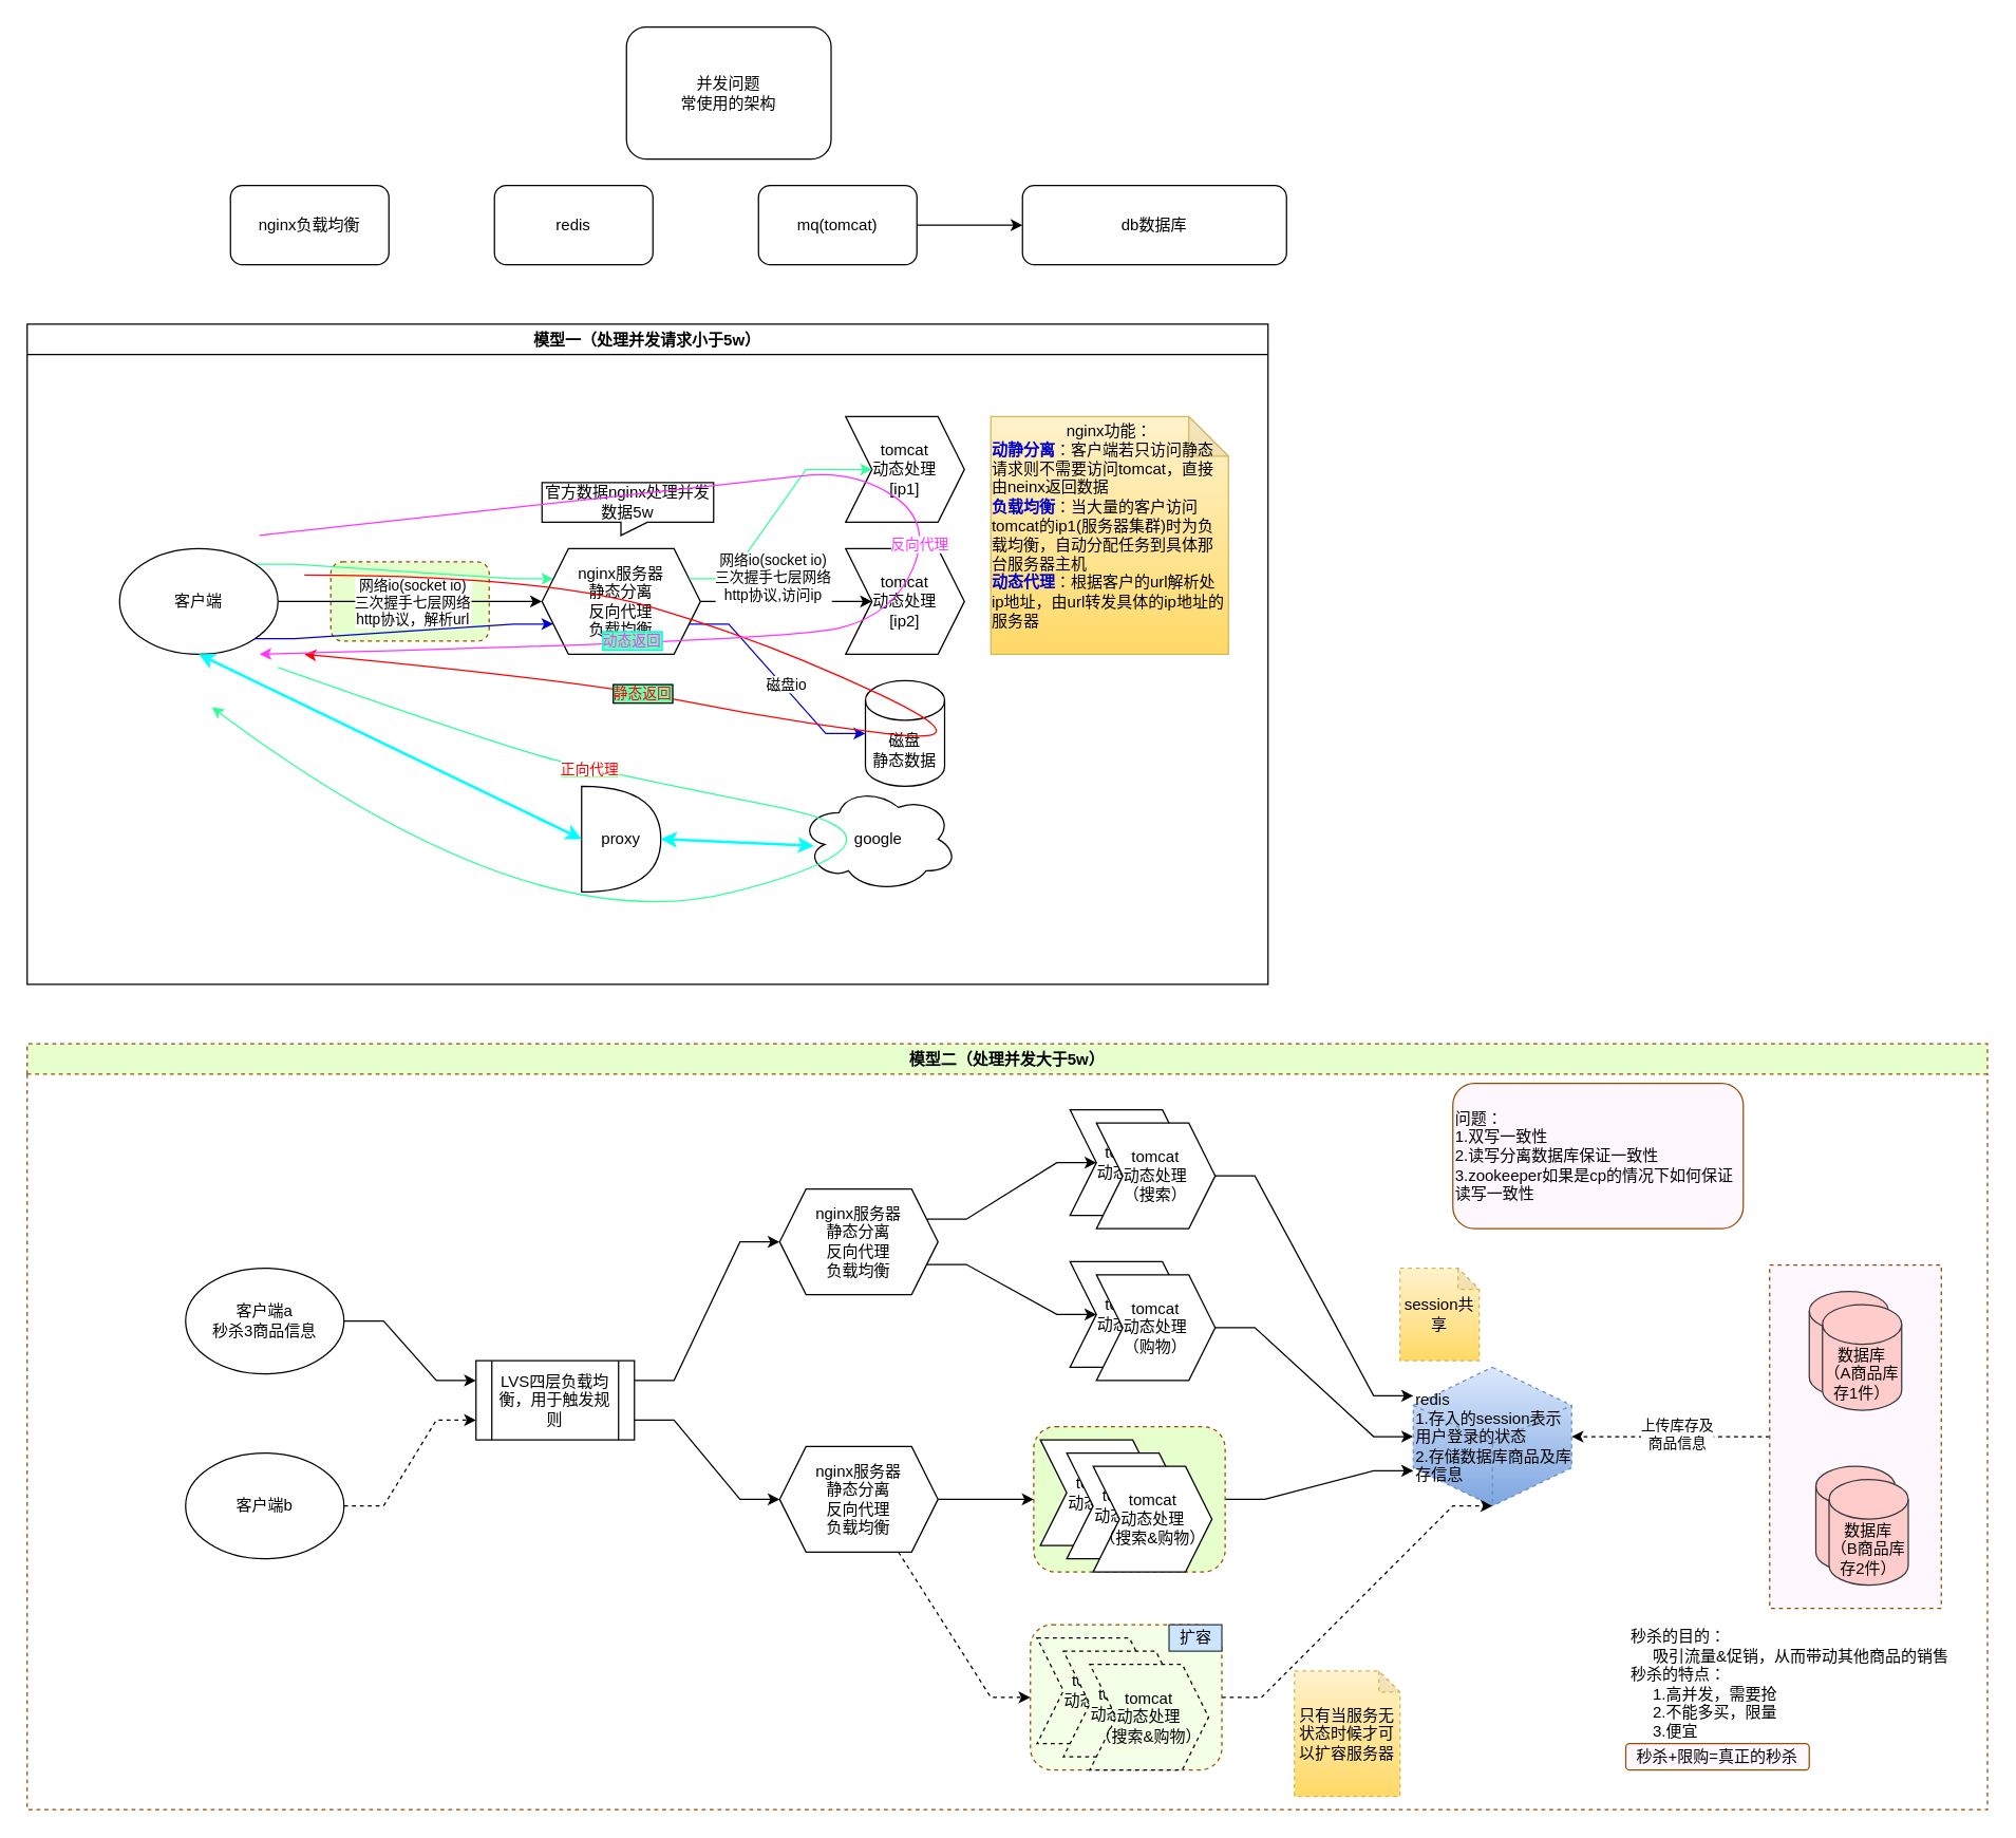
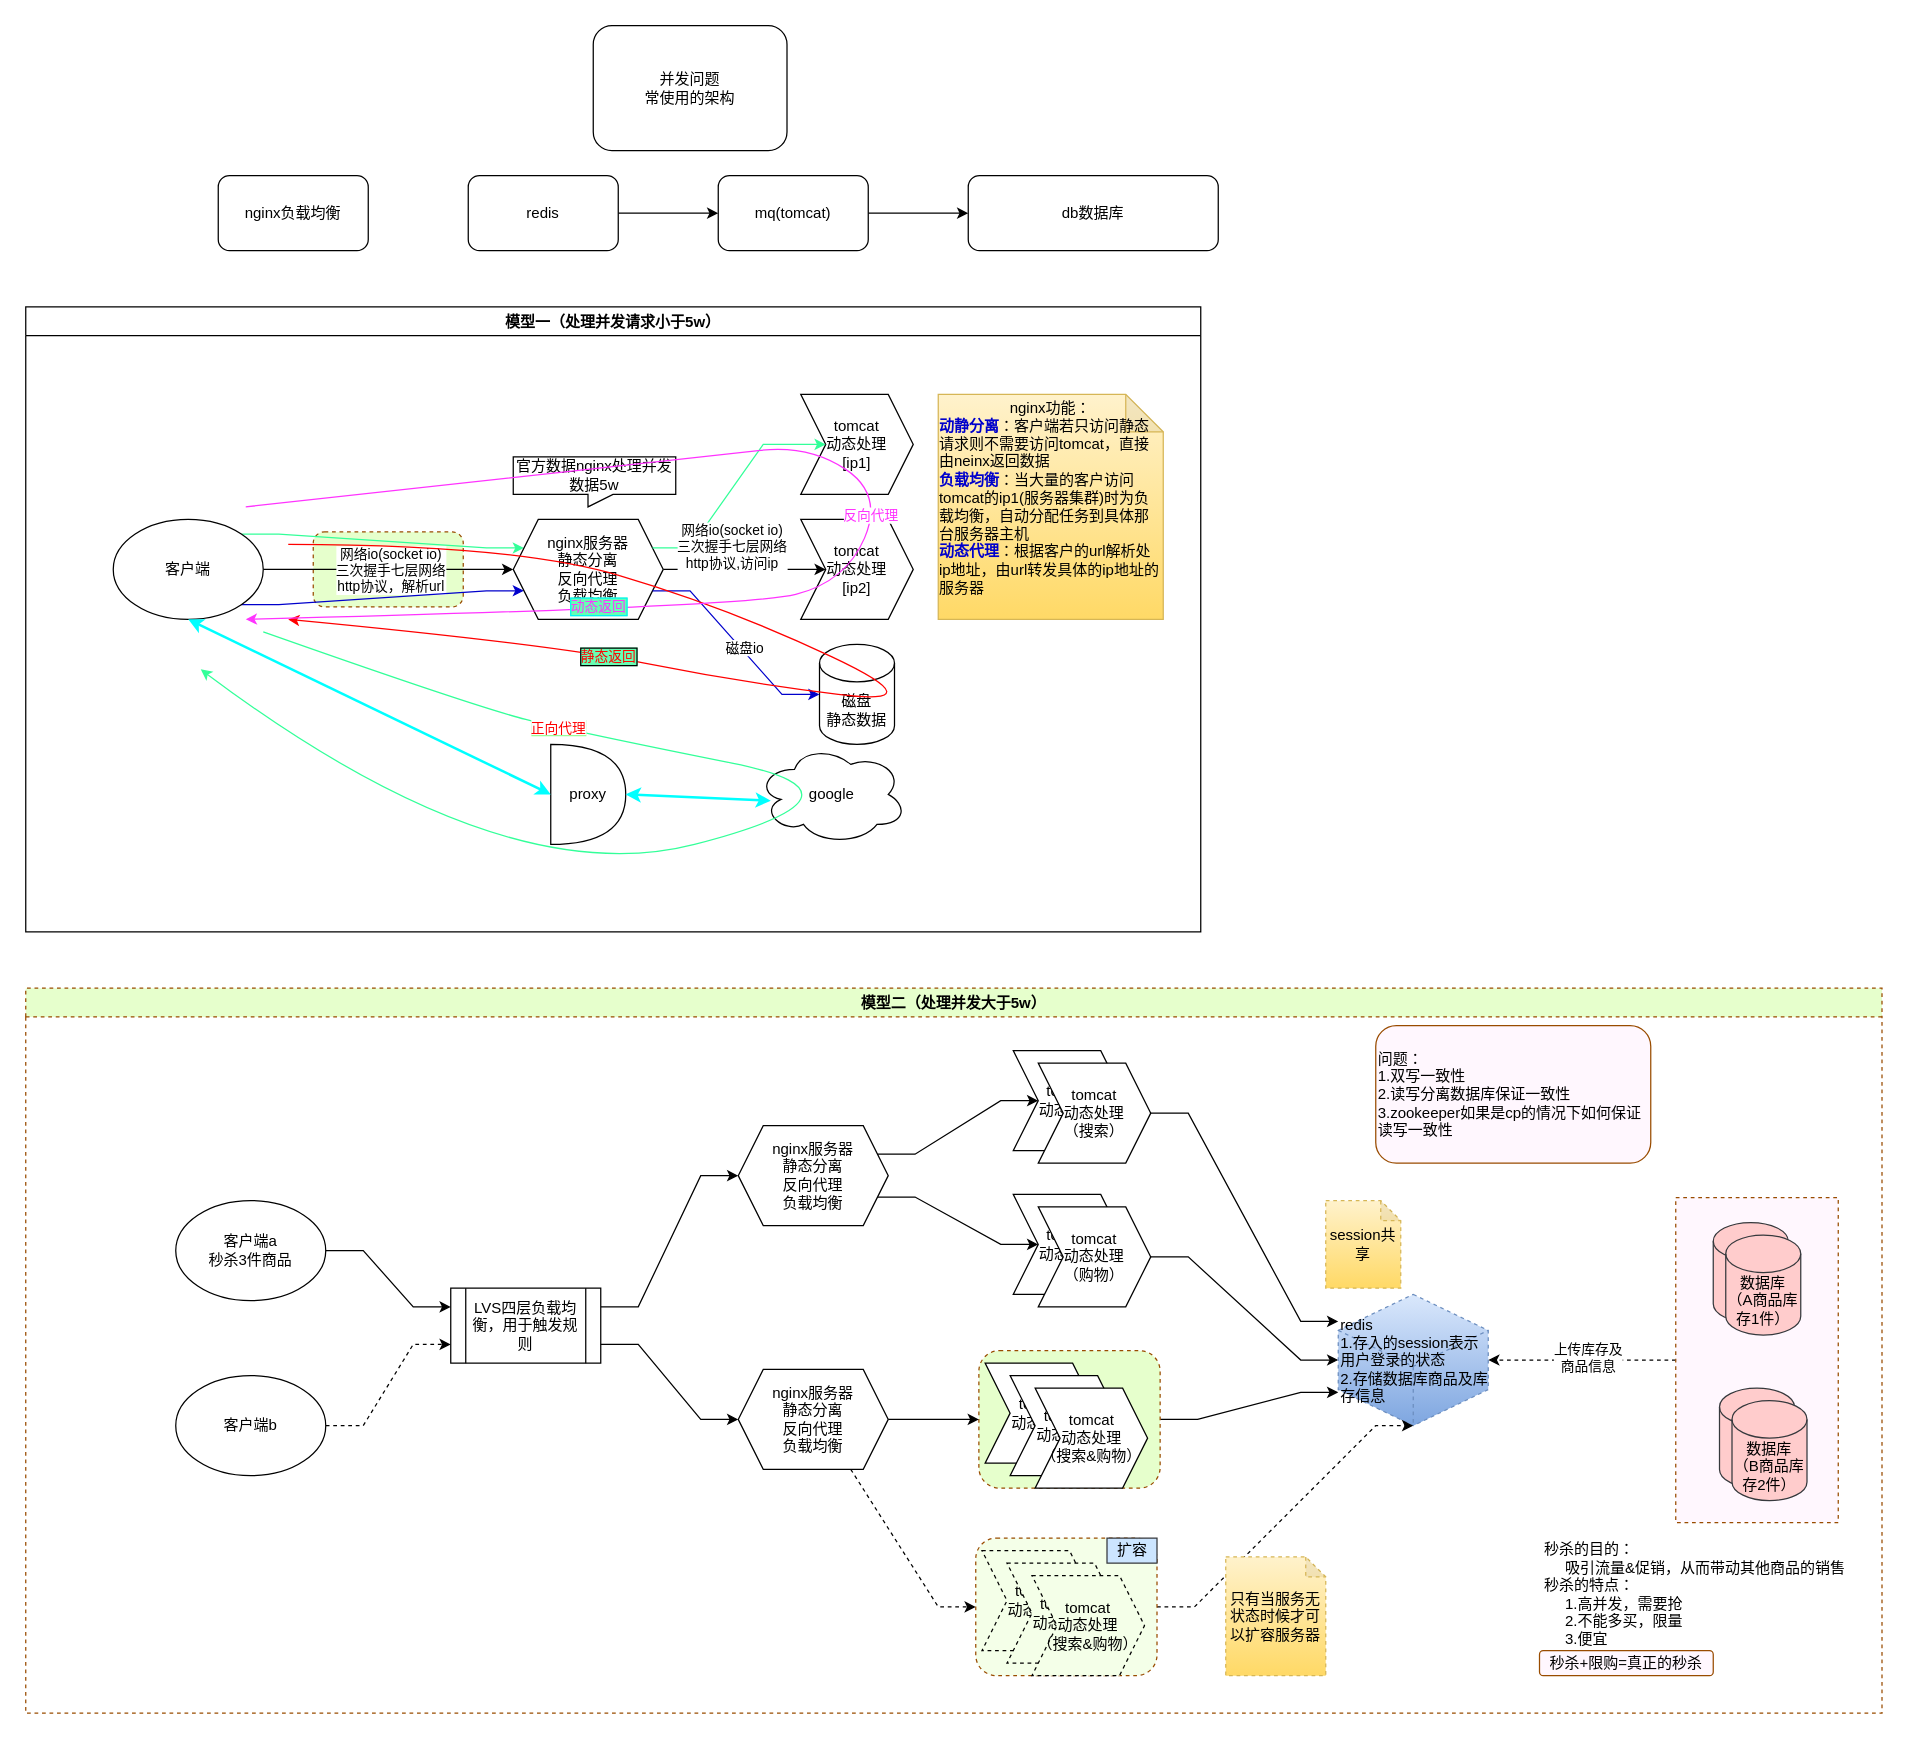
+ <mxCell id="47" value="" style="edgeStyle=orthogonalEdgeStyle;rounded=0;orthogonalLoop=1;jettySize=auto;html=1;" edge="1" parent="1" source="48" target="50"><mxGeometry relative="1" as="geometry" /></mxCell>
- <mxCell id="8" value="&lt;div&gt;客户端a&lt;br&gt;&lt;/div&gt;&lt;div&gt;秒杀3商品信息&lt;br&gt;&lt;/div&gt;" style="ellipse;whiteSpace=wrap;html=1;" vertex="1" parent="2"><mxGeometry x="120" y="170" width="120" height="80" as="geometry" /></mxCell>
+ <mxCell id="8" value="&lt;div&gt;客户端a&lt;br&gt;&lt;/div&gt;&lt;div&gt;秒杀3件商品&lt;br&gt;&lt;/div&gt;" style="ellipse;whiteSpace=wrap;html=1;" vertex="1" parent="2"><mxGeometry x="120" y="170" width="120" height="80" as="geometry" /></mxCell>
- <mxCell id="37" value="只有当服务无状态时候才可以扩容服务器" style="shape=note;whiteSpace=wrap;html=1;backgroundOutline=1;darkOpacity=0.05;dashed=1;labelBackgroundColor=none;strokeColor=#d6b656;fillColor=#fff2cc;gradientColor=#ffd966;size=16;" vertex="1" parent="2"><mxGeometry x="960" y="475" width="80" height="95" as="geometry" /></mxCell>
+ <mxCell id="37" value="只有当服务无状态时候才可以扩容服务器" style="shape=note;whiteSpace=wrap;html=1;backgroundOutline=1;darkOpacity=0.05;dashed=1;labelBackgroundColor=none;strokeColor=#d6b656;fillColor=#fff2cc;gradientColor=#ffd966;size=16;" vertex="1" parent="2"><mxGeometry x="960" y="455" width="80" height="95" as="geometry" /></mxCell>
